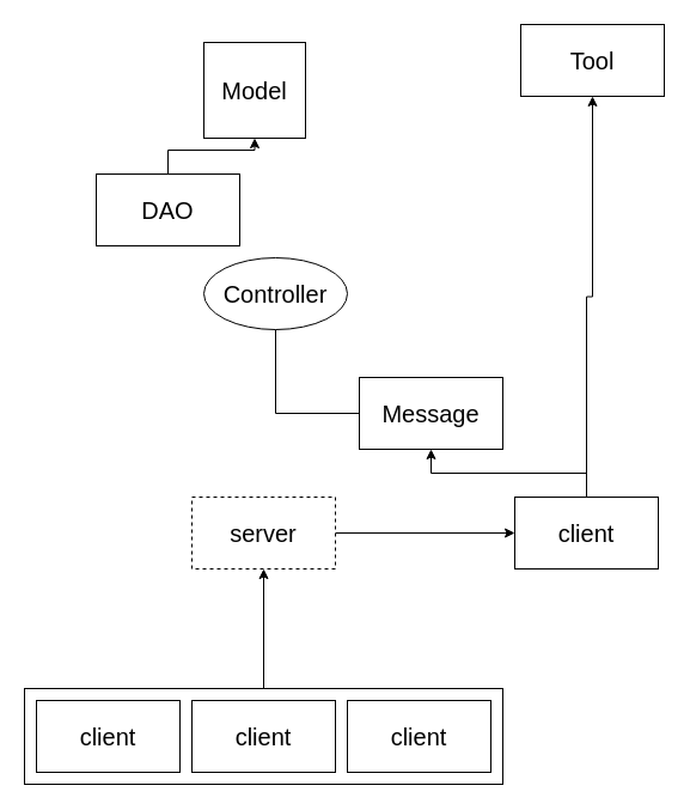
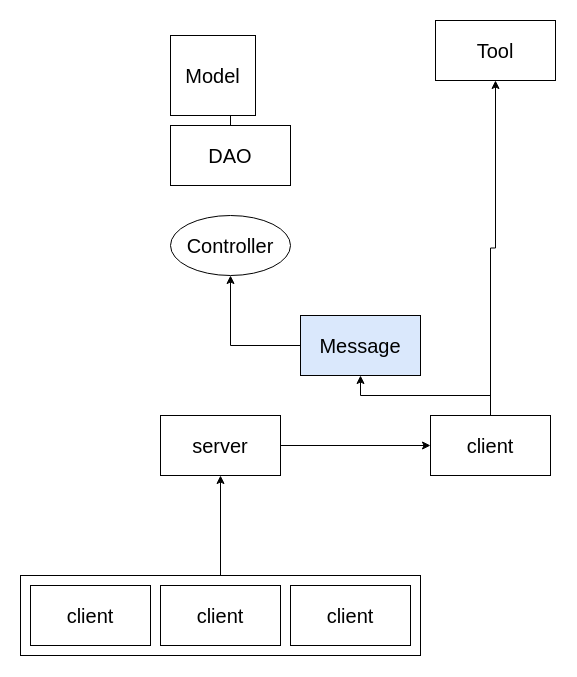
- <mxCell id="14" value="&lt;span style=&quot;font-size: 20px&quot;&gt;DAO&lt;br&gt;&lt;/span&gt;" style="rounded=0;whiteSpace=wrap;html=1;" vertex="1" parent="1"><mxGeometry x="80" y="145" width="120" height="60" as="geometry" /></mxCell>
+ <mxCell id="14" value="&lt;span style=&quot;font-size: 20px&quot;&gt;DAO&lt;br&gt;&lt;/span&gt;" style="rounded=0;whiteSpace=wrap;html=1;" vertex="1" parent="1"><mxGeometry x="170" y="125" width="120" height="60" as="geometry" /></mxCell>
- <mxCell id="17" style="edgeStyle=orthogonalEdgeStyle;rounded=0;orthogonalLoop=1;jettySize=auto;html=1;entryX=0.5;entryY=1;entryDx=0;entryDy=0;fontSize=20;exitX=0;exitY=0.5;exitDx=0;exitDy=0;endArrow=none;" edge="1" parent="1" source="18" target="12"><mxGeometry relative="1" as="geometry" /></mxCell>
+ <mxCell id="17" style="edgeStyle=orthogonalEdgeStyle;rounded=0;orthogonalLoop=1;jettySize=auto;html=1;entryX=0.5;entryY=1;entryDx=0;entryDy=0;fontSize=20;exitX=0;exitY=0.5;exitDx=0;exitDy=0;" edge="1" parent="1" source="18" target="12"><mxGeometry relative="1" as="geometry" /></mxCell>
- <mxCell id="18" value="&lt;span style=&quot;font-size: 20px&quot;&gt;Message&lt;br&gt;&lt;/span&gt;" style="rounded=0;whiteSpace=wrap;html=1;" vertex="1" parent="1"><mxGeometry x="300" y="315" width="120" height="60" as="geometry" /></mxCell>
+ <mxCell id="18" value="&lt;span style=&quot;font-size: 20px&quot;&gt;Message&lt;br&gt;&lt;/span&gt;" style="rounded=0;whiteSpace=wrap;html=1;fillColor=#dae8fc;" vertex="1" parent="1"><mxGeometry x="300" y="315" width="120" height="60" as="geometry" /></mxCell>
- <mxCell id="6" value="&lt;span style=&quot;font-size: 20px&quot;&gt;server&lt;br&gt;&lt;/span&gt;" style="rounded=0;whiteSpace=wrap;html=1;dashed=1;" vertex="1" parent="1"><mxGeometry x="160" y="415" width="120" height="60" as="geometry" /></mxCell>
+ <mxCell id="6" value="&lt;span style=&quot;font-size: 20px&quot;&gt;server&lt;br&gt;&lt;/span&gt;" style="rounded=0;whiteSpace=wrap;html=1;" vertex="1" parent="1"><mxGeometry x="160" y="415" width="120" height="60" as="geometry" /></mxCell>
